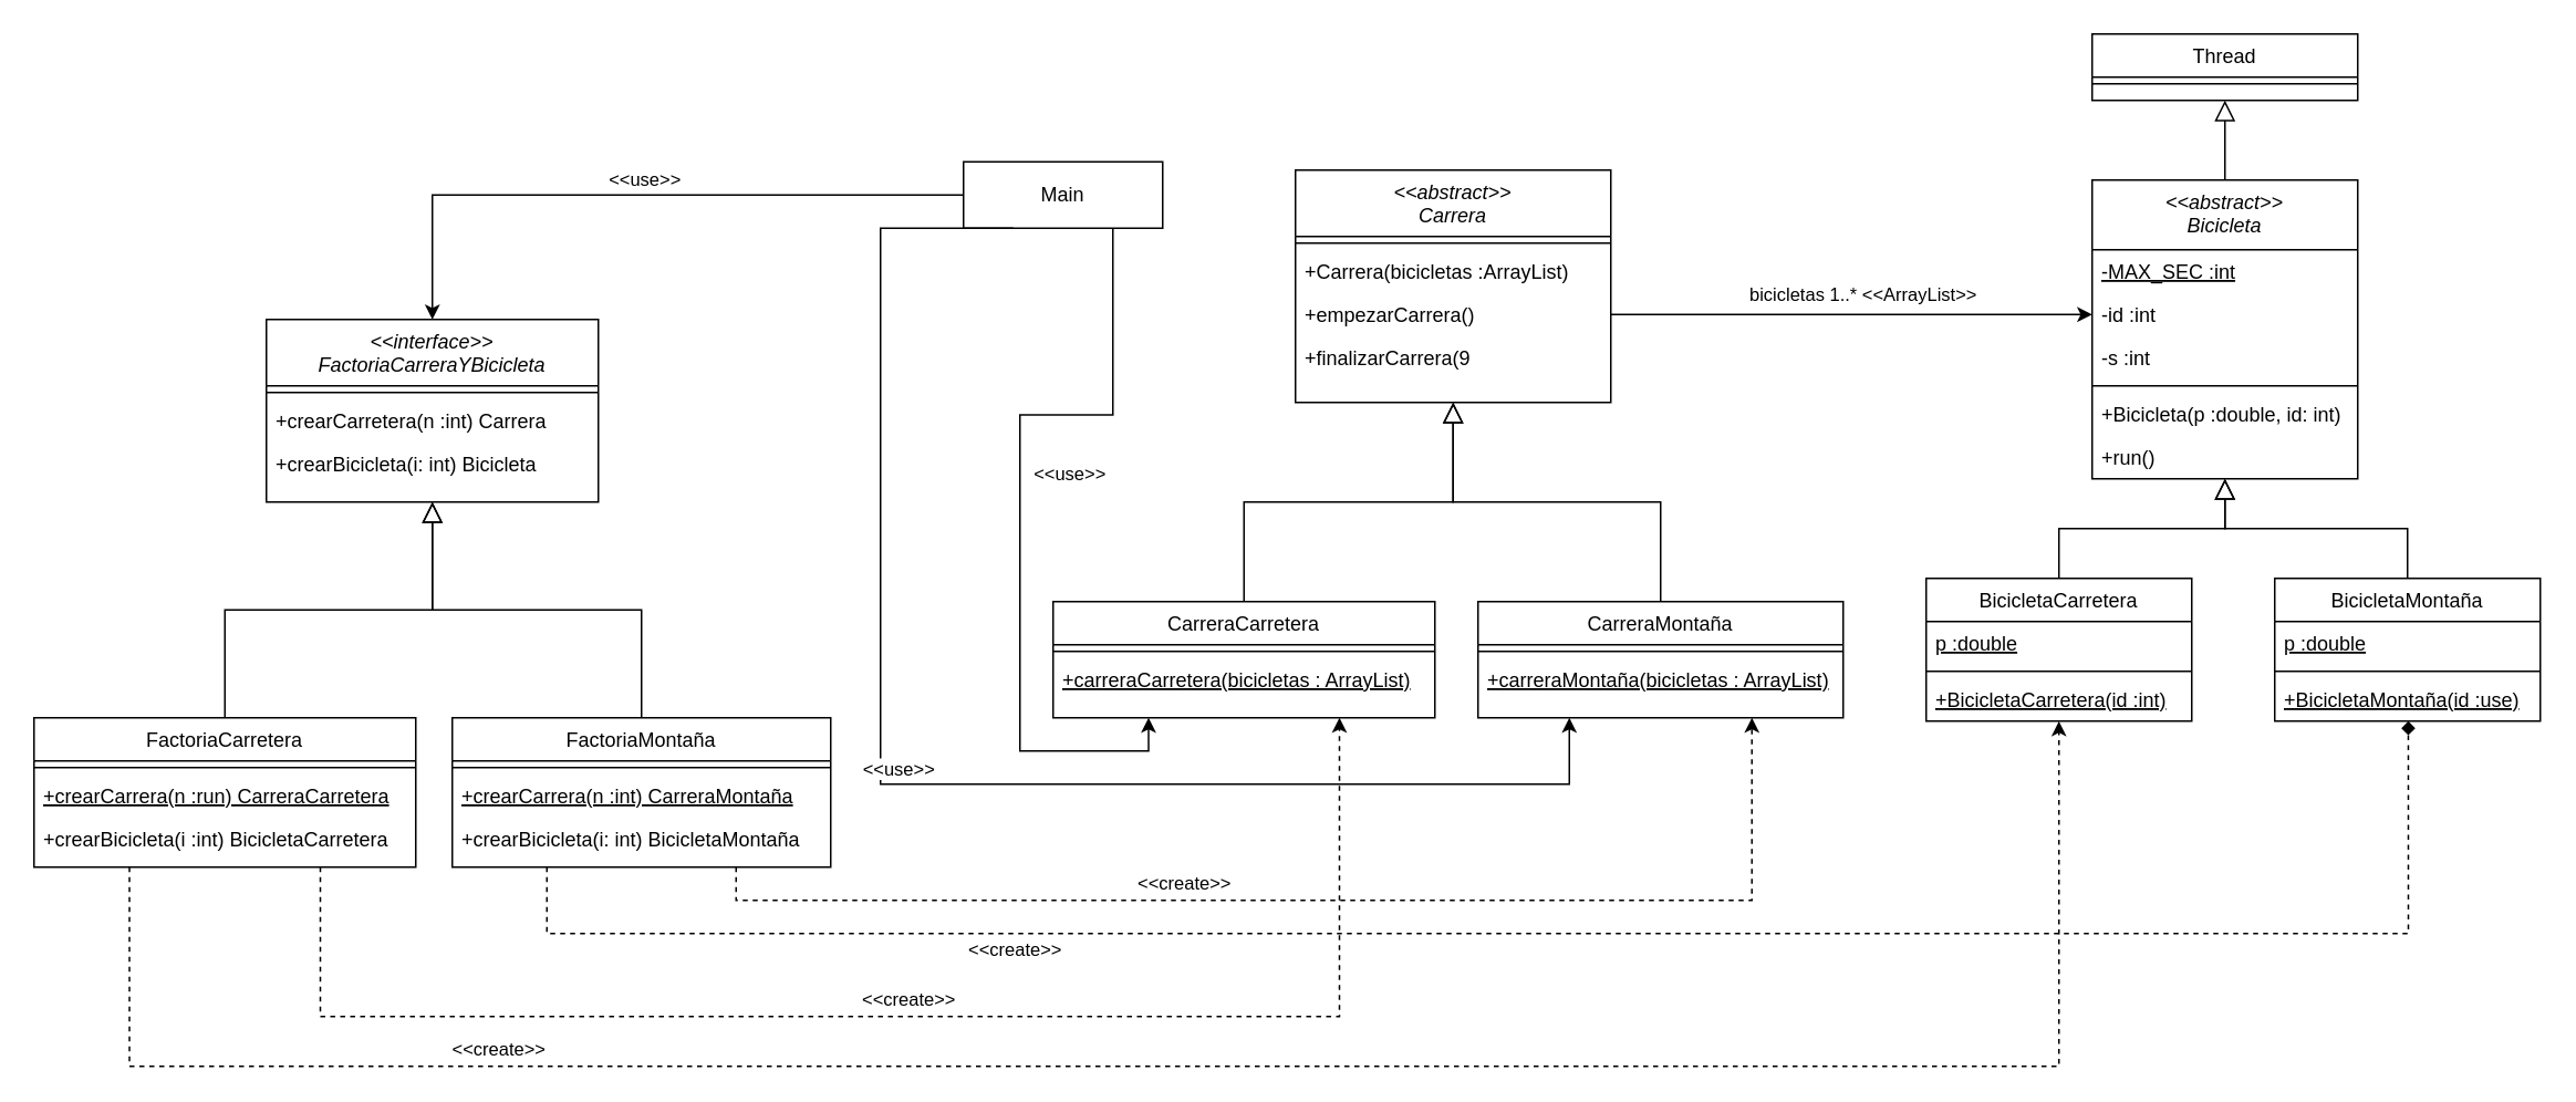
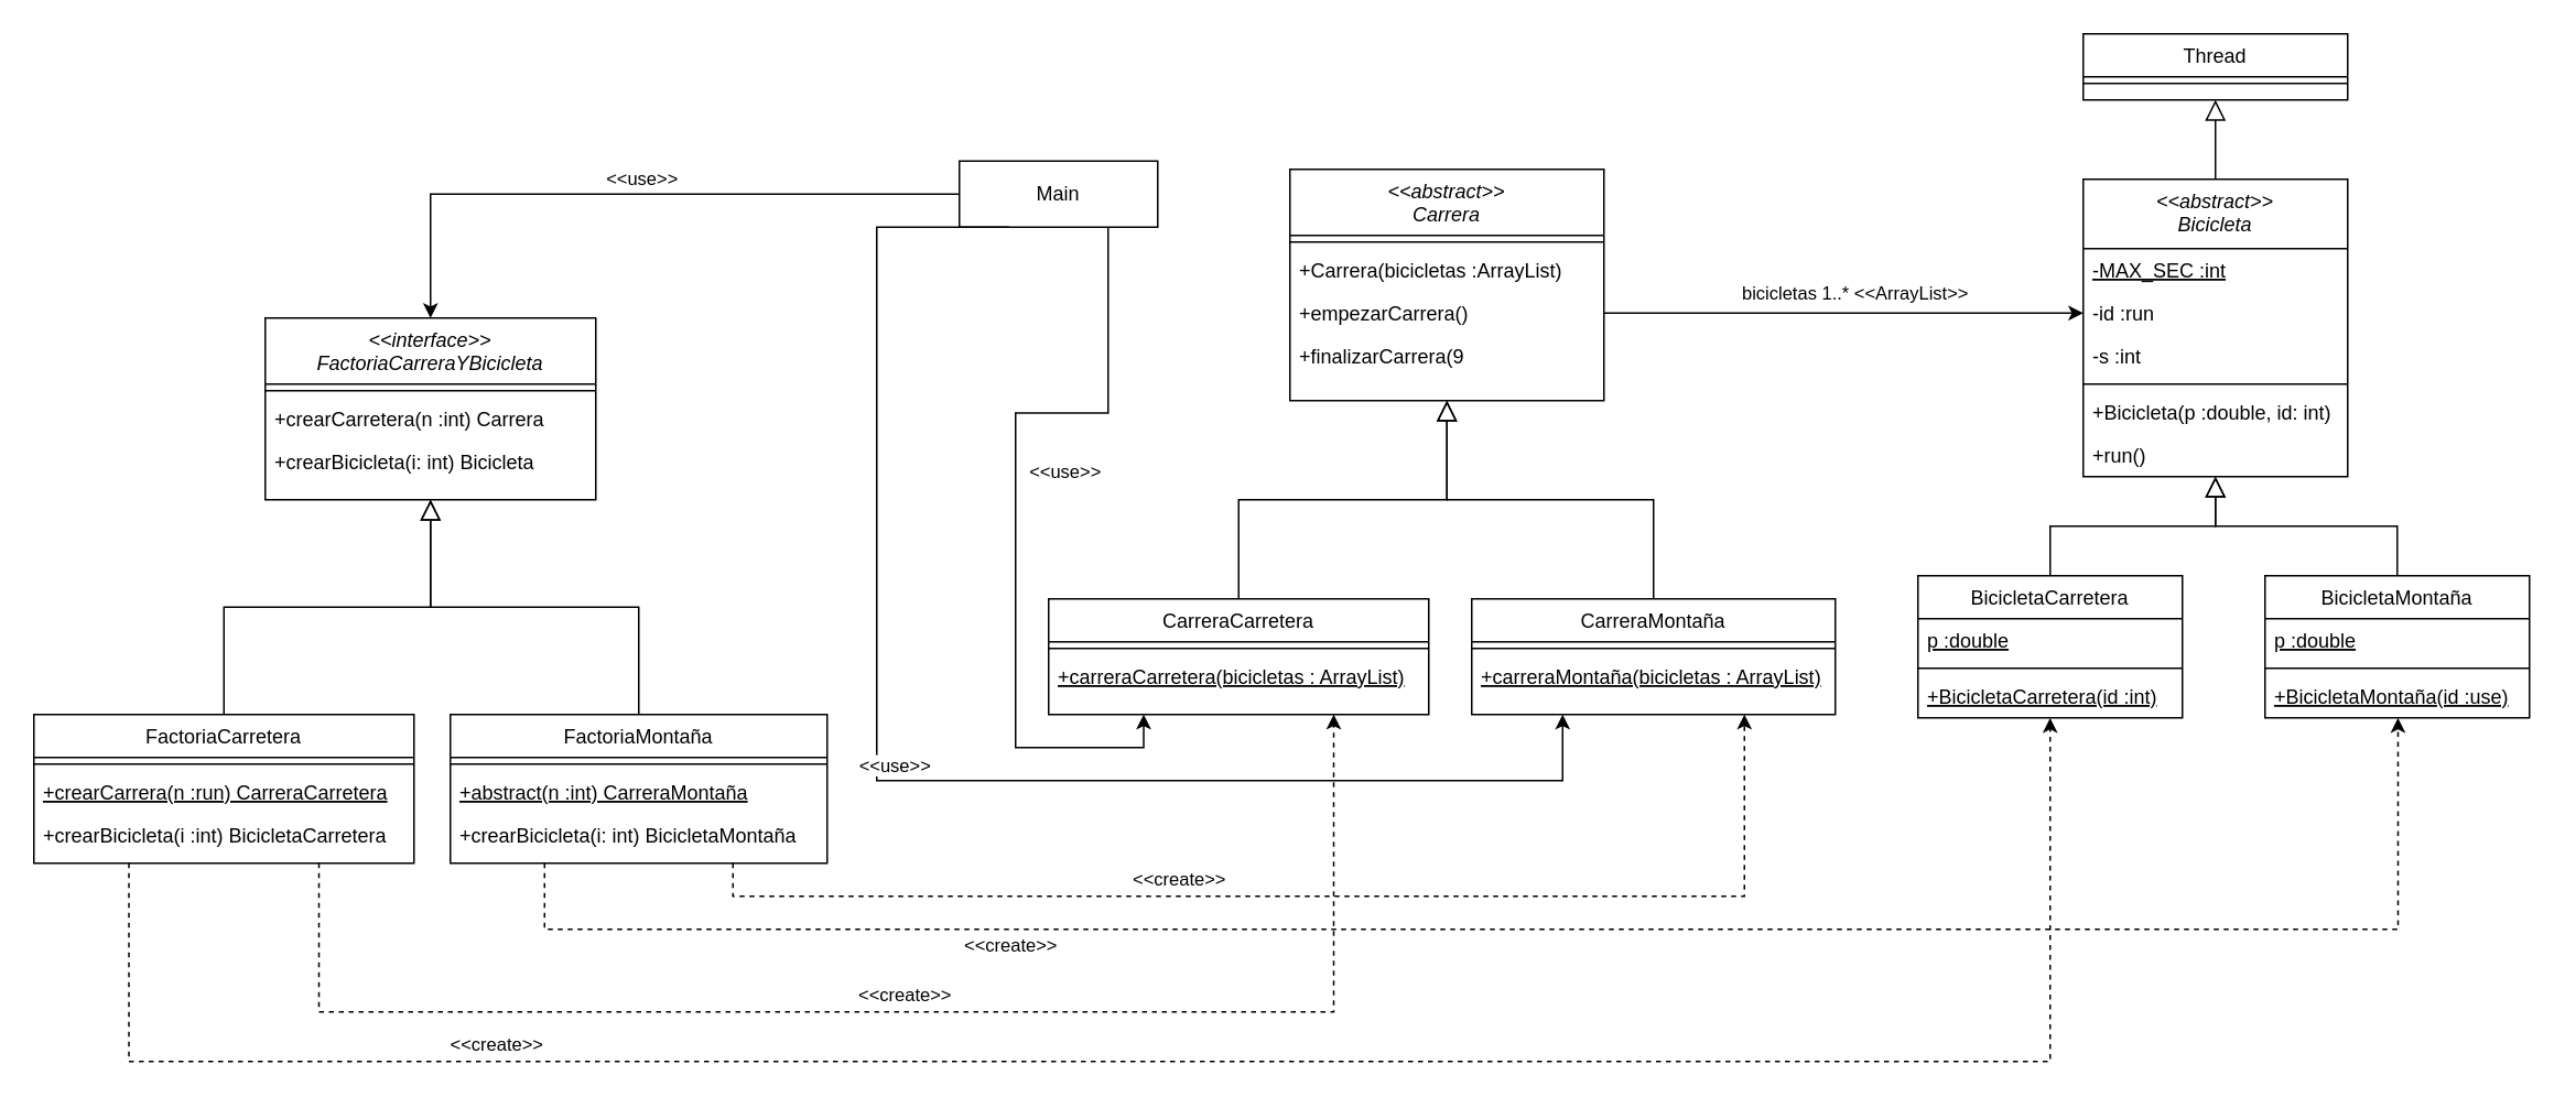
- <mxCell id="52" value="-id :int" style="text;align=left;verticalAlign=top;spacingLeft=4;spacingRight=4;overflow=hidden;rotatable=0;points=[[0,0.5],[1,0.5]];portConstraint=eastwest;rounded=0;shadow=0;html=0;" parent="50" vertex="1"><mxGeometry y="68" width="160" height="26" as="geometry" /></mxCell>
+ <mxCell id="52" value="-id :run" style="text;align=left;verticalAlign=top;spacingLeft=4;spacingRight=4;overflow=hidden;rotatable=0;points=[[0,0.5],[1,0.5]];portConstraint=eastwest;rounded=0;shadow=0;html=0;" parent="50" vertex="1"><mxGeometry y="68" width="160" height="26" as="geometry" /></mxCell>
- <mxCell id="40" style="edgeStyle=orthogonalEdgeStyle;rounded=0;orthogonalLoop=1;jettySize=auto;html=1;exitX=0.25;exitY=1;exitDx=0;exitDy=0;entryX=0.503;entryY=1.002;entryDx=0;entryDy=0;entryPerimeter=0;dashed=1;endArrow=diamond;" edge="1" parent="1" source="42" target="64"><mxGeometry relative="1" as="geometry"><Array as="points"><mxPoint x="329" y="562" /><mxPoint x="1451" y="562" /></Array></mxGeometry></mxCell>
+ <mxCell id="40" style="edgeStyle=orthogonalEdgeStyle;rounded=0;orthogonalLoop=1;jettySize=auto;html=1;exitX=0.25;exitY=1;exitDx=0;exitDy=0;entryX=0.503;entryY=1.002;entryDx=0;entryDy=0;entryPerimeter=0;dashed=1;" edge="1" parent="1" source="42" target="64"><mxGeometry relative="1" as="geometry"><Array as="points"><mxPoint x="329" y="562" /><mxPoint x="1451" y="562" /></Array></mxGeometry></mxCell>
- <mxCell id="44" value="+crearCarrera(n :int) CarreraMontaña" style="text;align=left;verticalAlign=top;spacingLeft=4;spacingRight=4;overflow=hidden;rotatable=0;points=[[0,0.5],[1,0.5]];portConstraint=eastwest;fontStyle=4" vertex="1" parent="42"><mxGeometry y="34" width="228" height="26" as="geometry" /></mxCell>
+ <mxCell id="44" value="+abstract(n :int) CarreraMontaña" style="text;align=left;verticalAlign=top;spacingLeft=4;spacingRight=4;overflow=hidden;rotatable=0;points=[[0,0.5],[1,0.5]];portConstraint=eastwest;fontStyle=4" vertex="1" parent="42"><mxGeometry y="34" width="228" height="26" as="geometry" /></mxCell>
